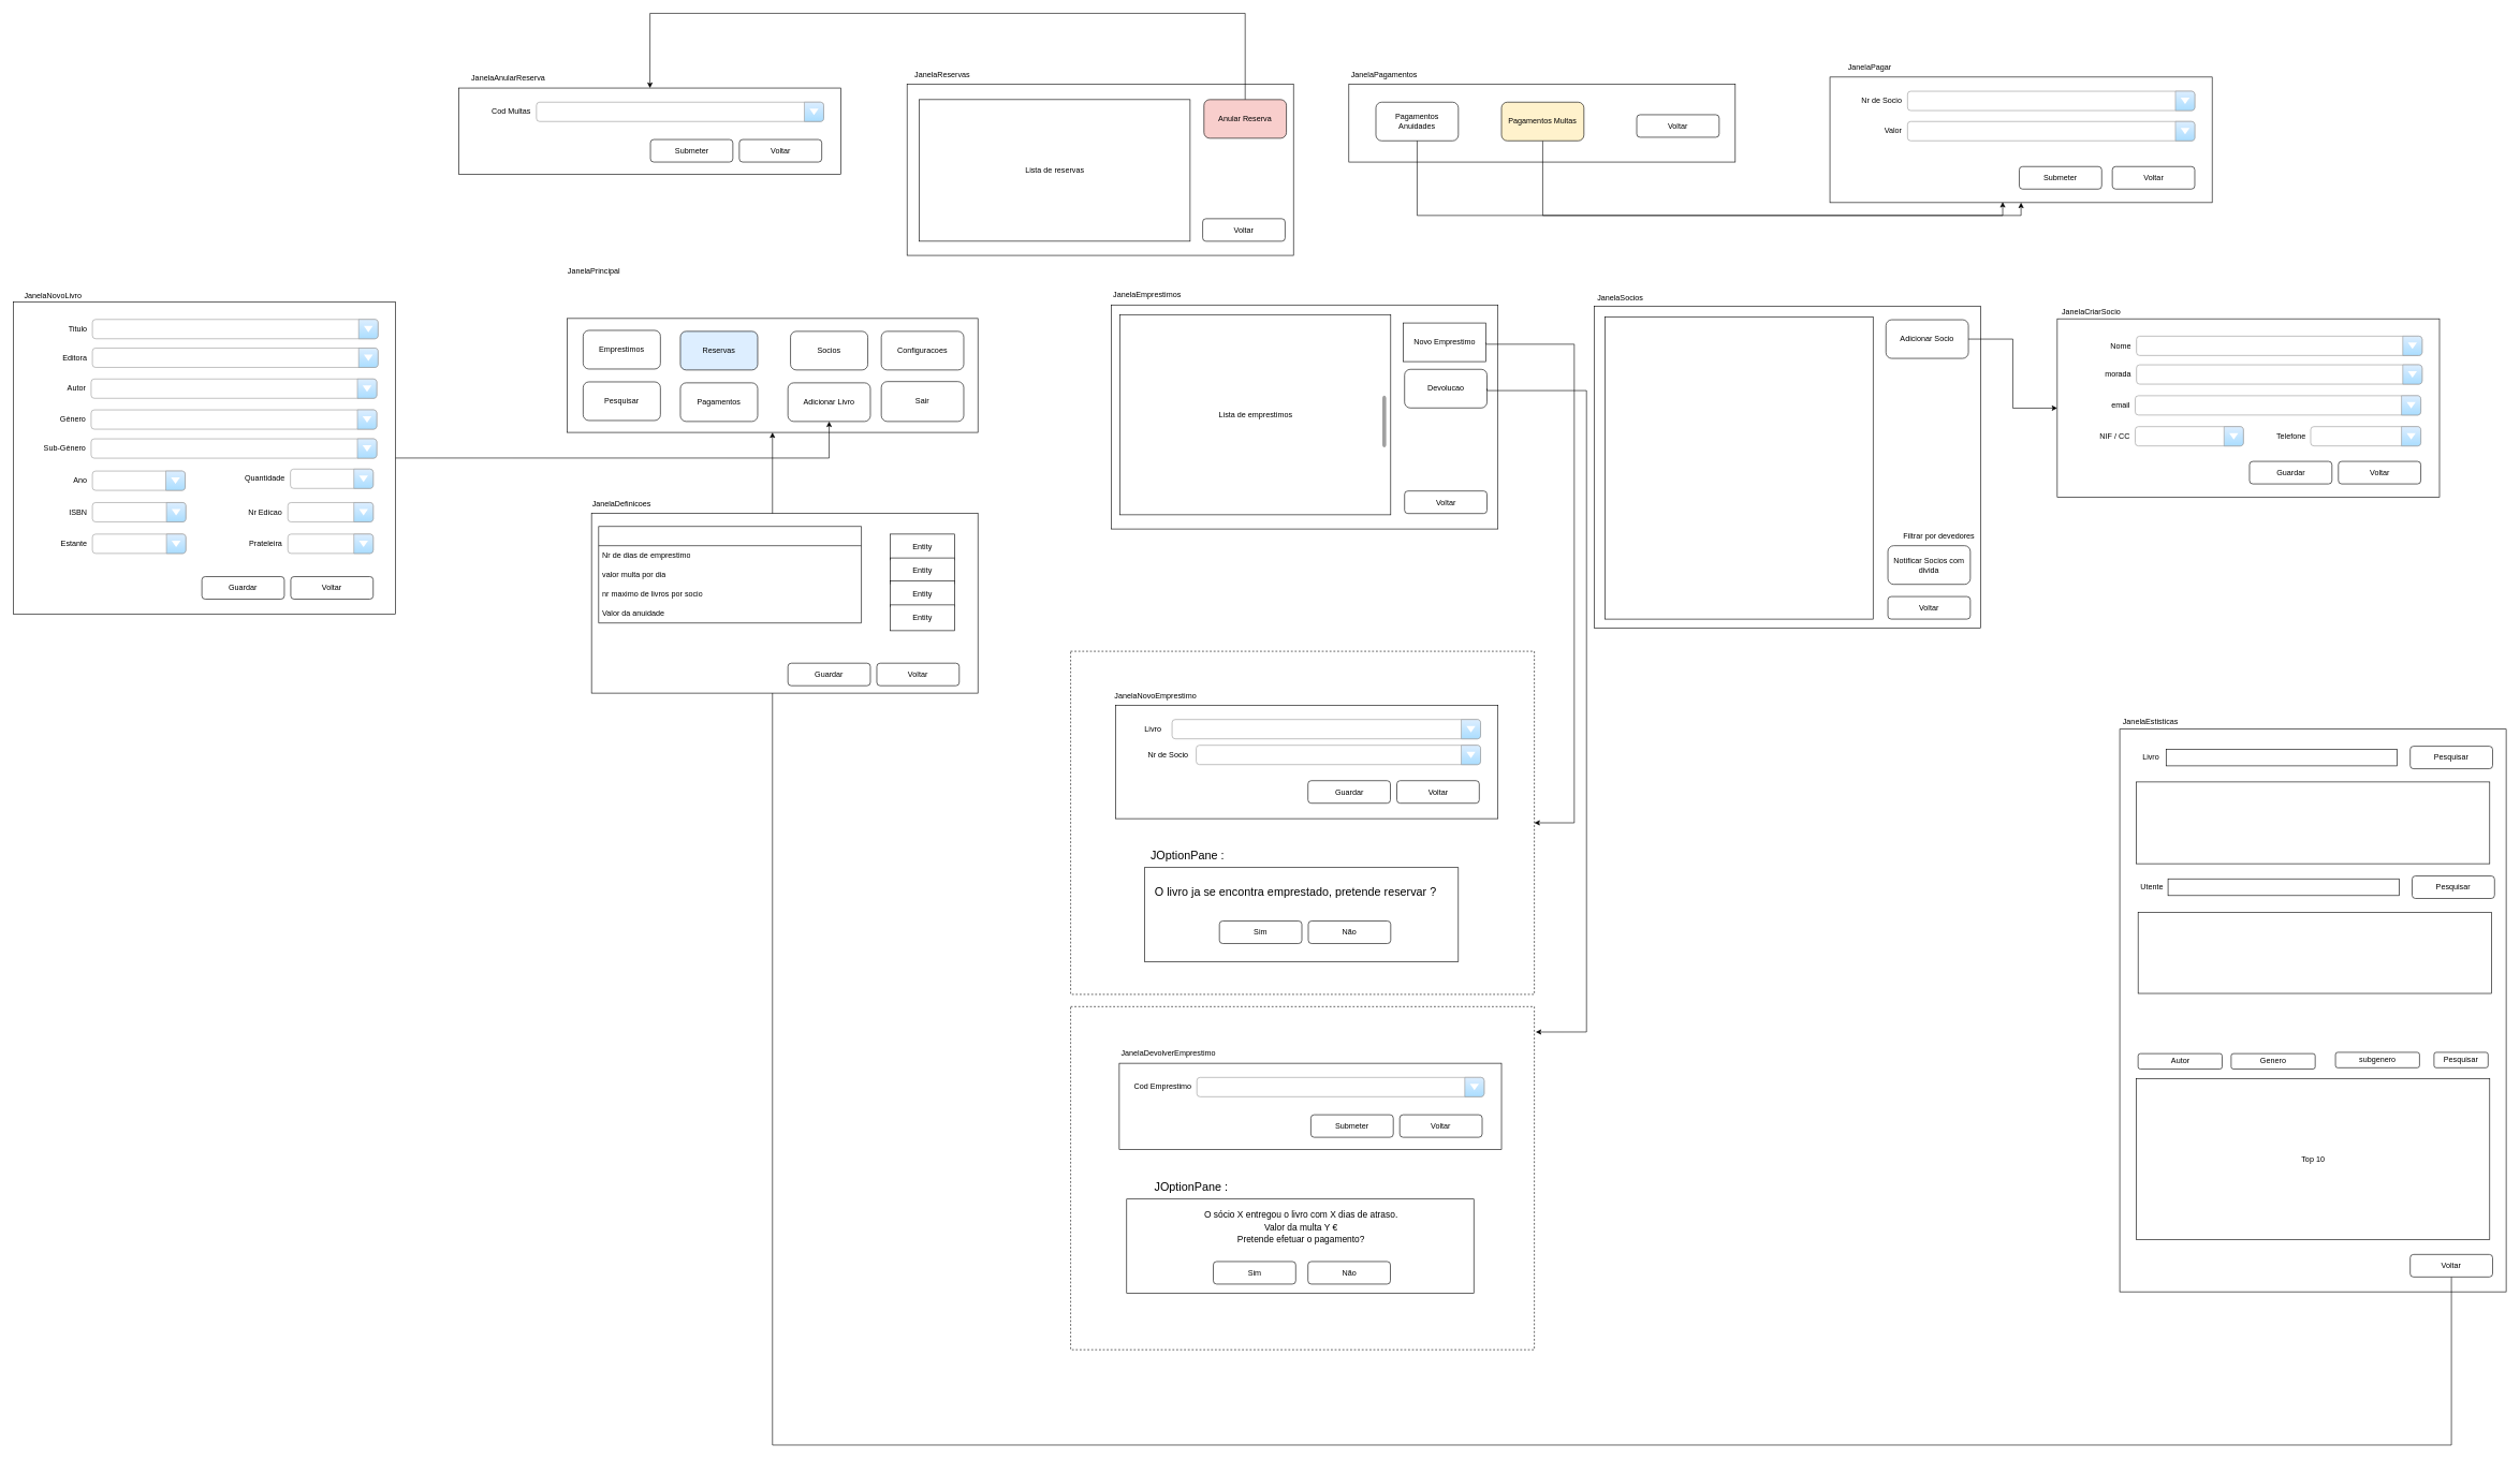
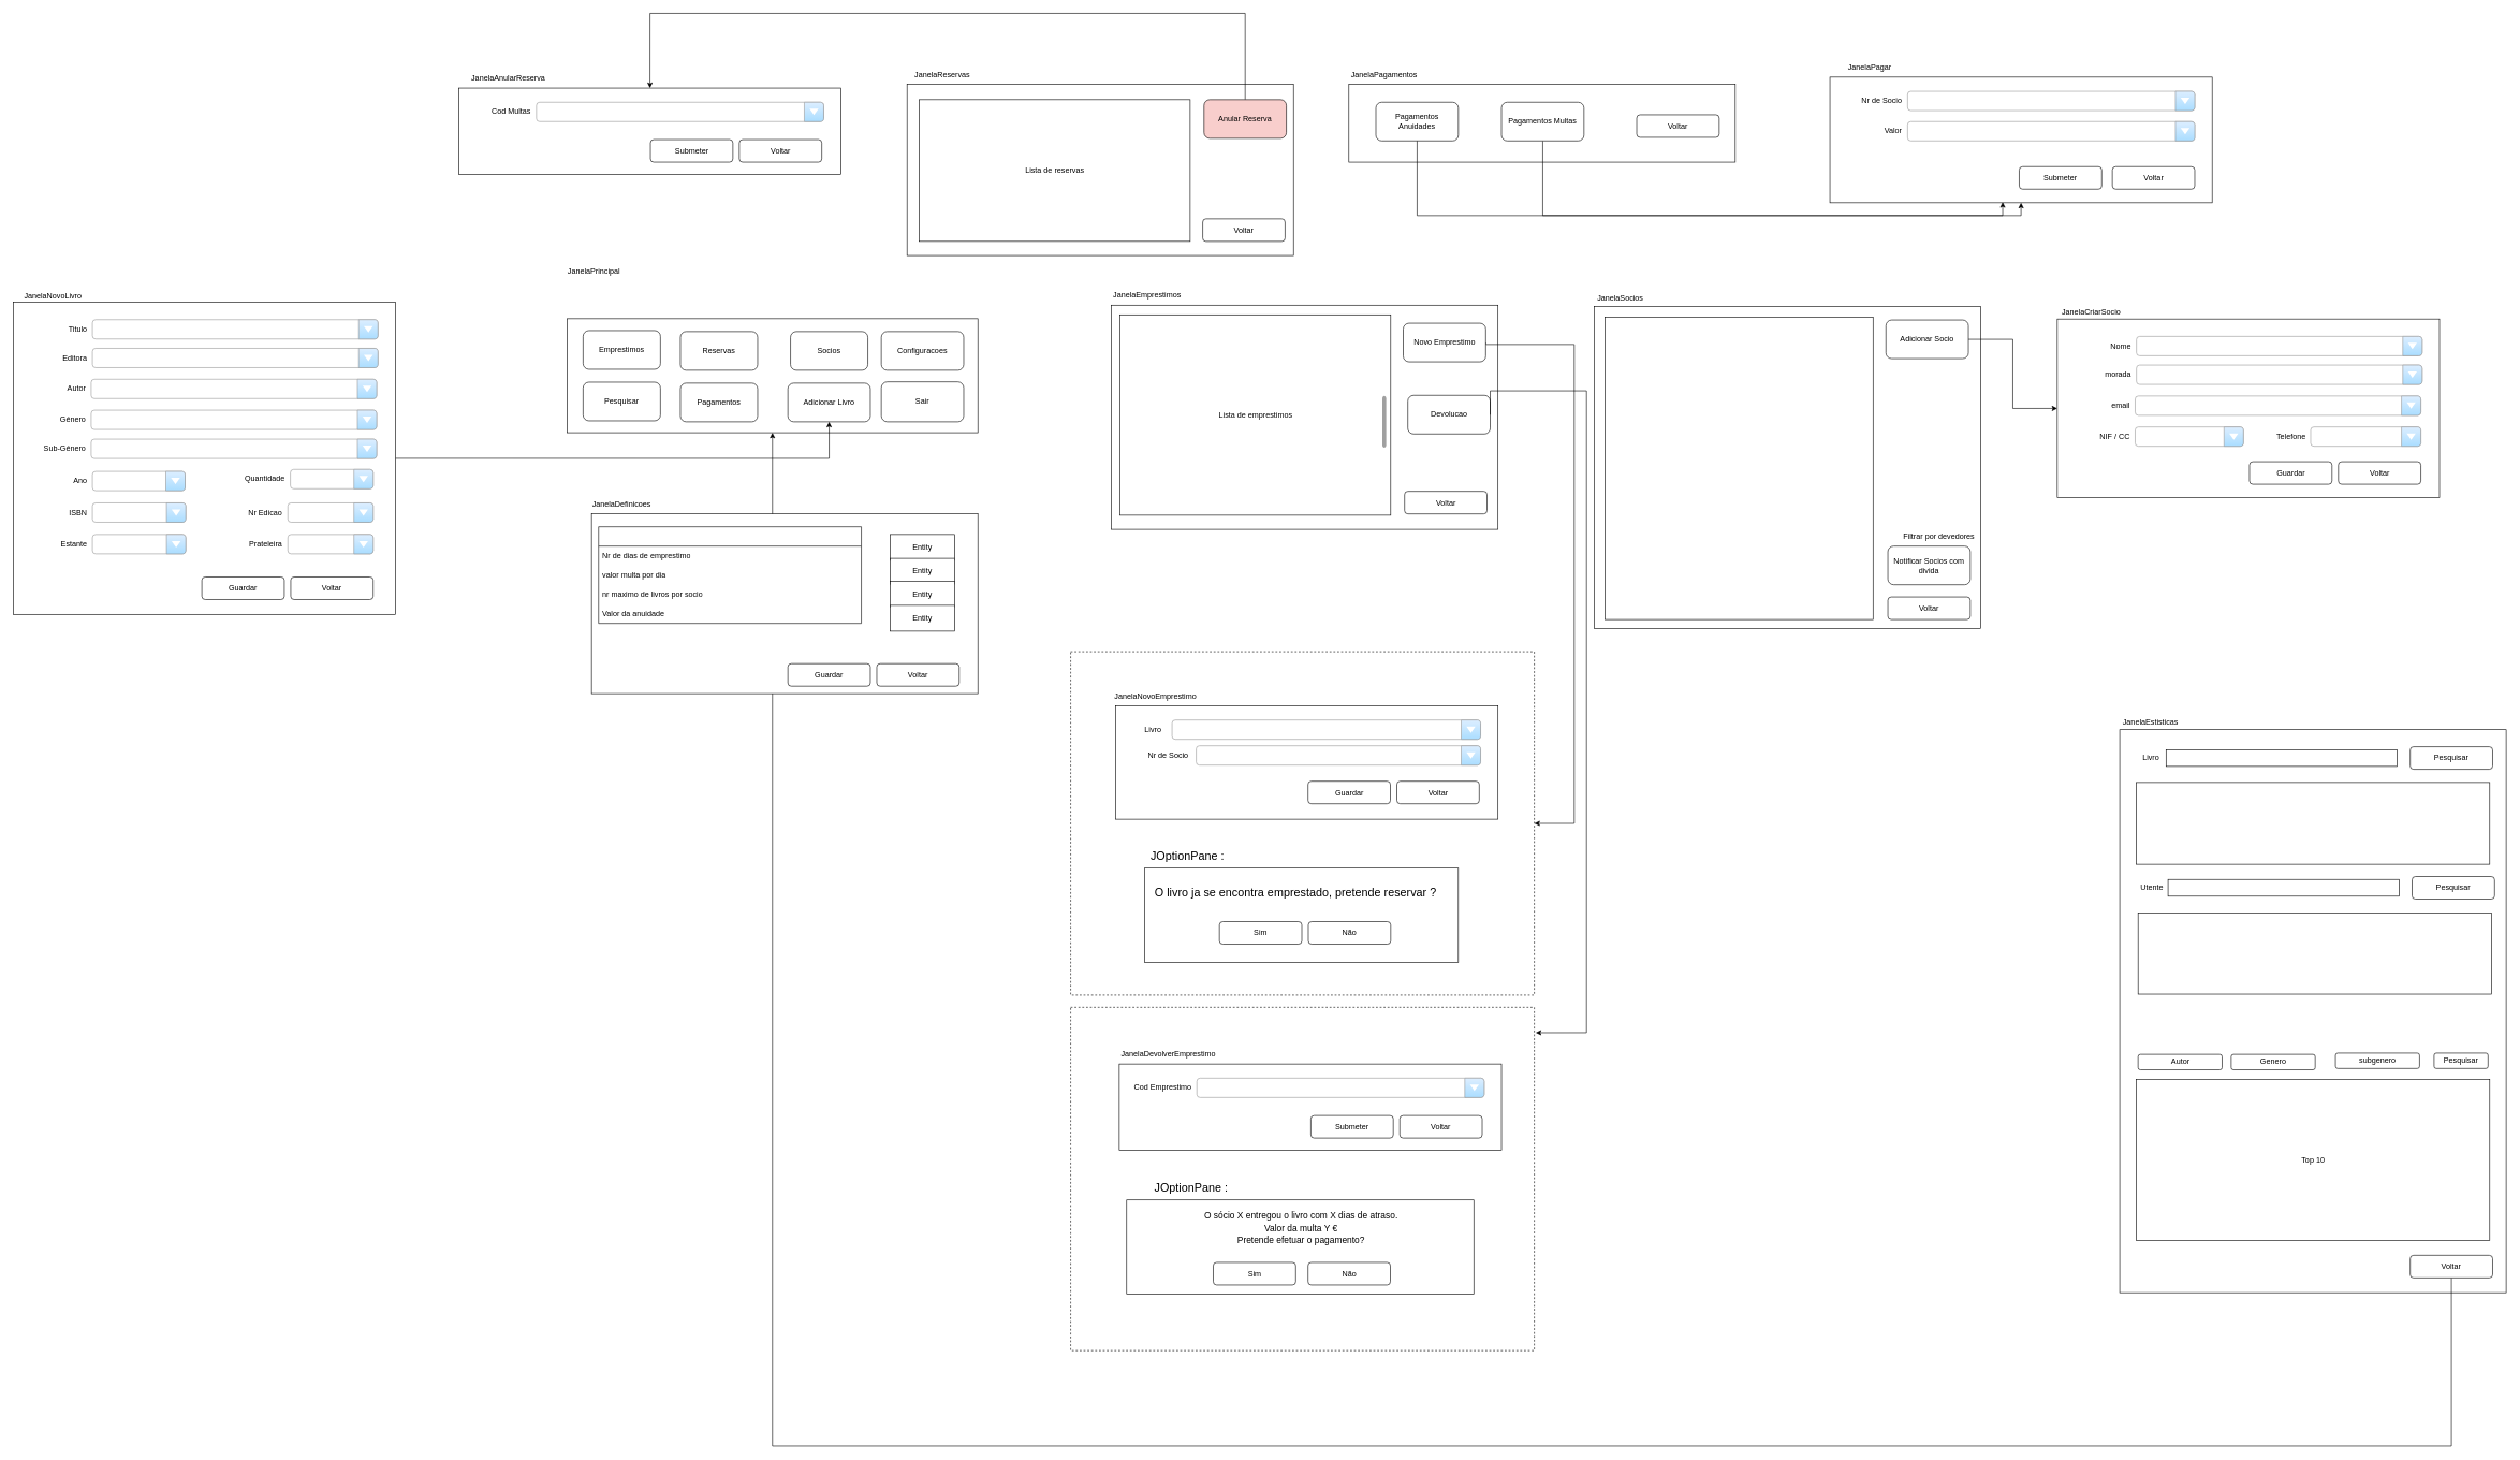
- <mxCell id="91" value="Pagamentos Multas" style="rounded=1;whiteSpace=wrap;html=1;fillColor=#fff2cc;" parent="1" vertex="1"><mxGeometry x="2331" y="158" width="128" height="60" as="geometry" /></mxCell>
+ <mxCell id="91" value="Pagamentos Multas" style="rounded=1;whiteSpace=wrap;html=1;" parent="1" vertex="1"><mxGeometry x="2331" y="158" width="128" height="60" as="geometry" /></mxCell>
- <mxCell id="20" value="Novo Emprestimo" style="whiteSpace=wrap;html=1;rounded=0;" parent="1" vertex="1"><mxGeometry x="2178.5" y="501" width="128" height="60" as="geometry" /></mxCell>
+ <mxCell id="20" value="Novo Emprestimo" style="rounded=1;whiteSpace=wrap;html=1;" parent="1" vertex="1"><mxGeometry x="2178.5" y="501" width="128" height="60" as="geometry" /></mxCell>
- <mxCell id="135" value="Reservas" style="rounded=1;whiteSpace=wrap;html=1;fillColor=#ddeeff;" parent="1" vertex="1"><mxGeometry x="1056" y="514" width="120" height="60" as="geometry" /></mxCell>
+ <mxCell id="135" value="Reservas" style="rounded=1;whiteSpace=wrap;html=1;" parent="1" vertex="1"><mxGeometry x="1056" y="514" width="120" height="60" as="geometry" /></mxCell>
- <mxCell id="21" value="Devolucao" style="rounded=1;whiteSpace=wrap;html=1;" parent="1" vertex="1"><mxGeometry x="2180.5" y="573" width="128" height="60" as="geometry" /></mxCell>
+ <mxCell id="21" value="Devolucao" style="rounded=1;whiteSpace=wrap;html=1;" parent="1" vertex="1"><mxGeometry x="2185.5" y="613" width="128" height="60" as="geometry" /></mxCell>
